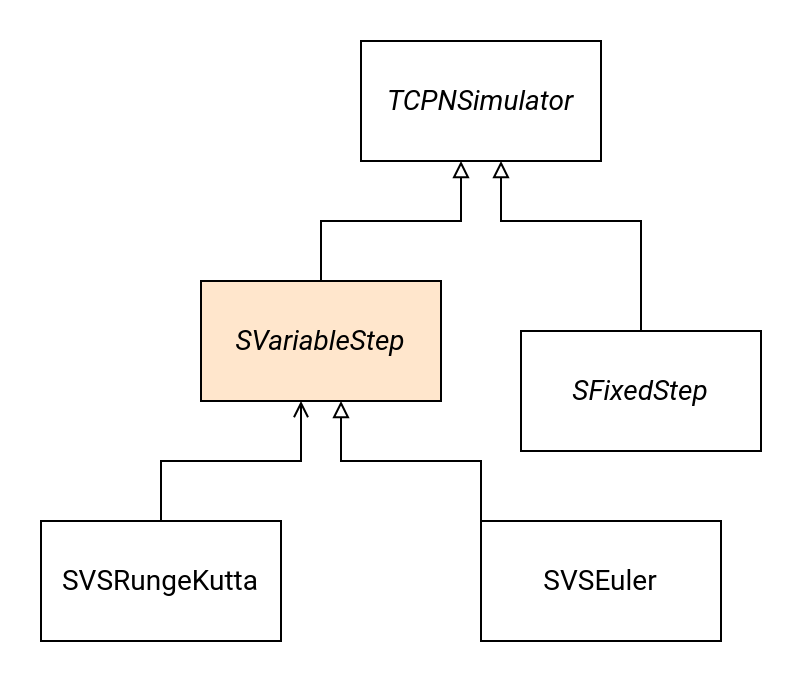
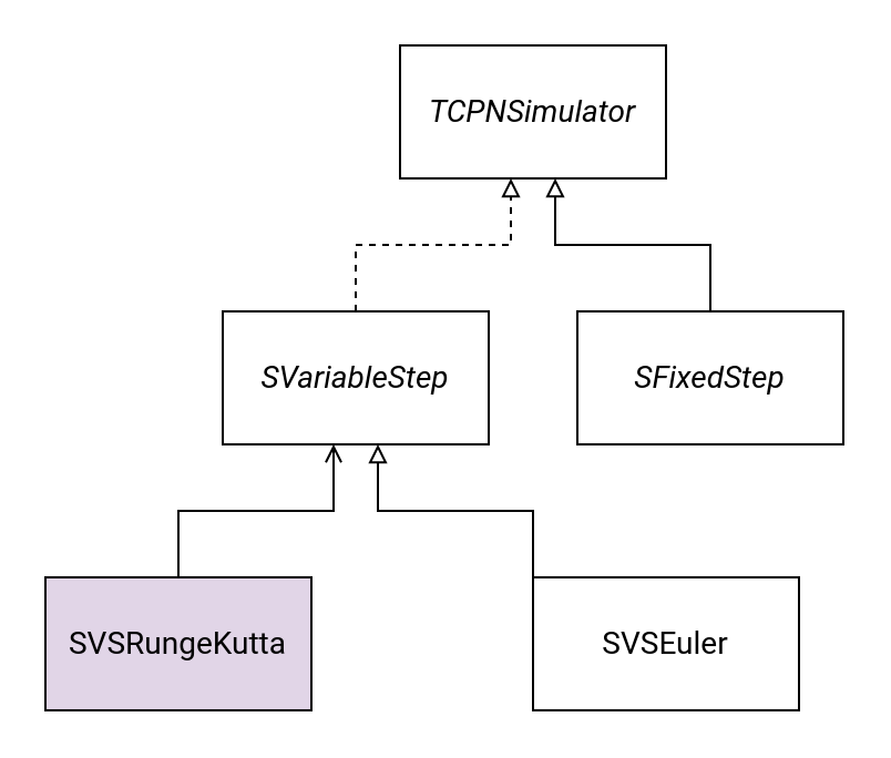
- <mxCell id="7" style="edgeStyle=orthogonalEdgeStyle;rounded=0;orthogonalLoop=1;jettySize=auto;html=1;endArrow=block;endFill=0;" edge="1" parent="1" source="8" target="2"><mxGeometry relative="1" as="geometry"><Array as="points"><mxPoint x="160" y="110" /><mxPoint x="230" y="110" /></Array></mxGeometry></mxCell>
+ <mxCell id="7" style="edgeStyle=orthogonalEdgeStyle;rounded=0;orthogonalLoop=1;jettySize=auto;html=1;endArrow=block;endFill=0;dashed=1;" edge="1" parent="1" source="8" target="2"><mxGeometry relative="1" as="geometry"><Array as="points"><mxPoint x="160" y="110" /><mxPoint x="230" y="110" /></Array></mxGeometry></mxCell>
- <mxCell id="8" value="SVariableStep" style="rounded=0;whiteSpace=wrap;html=1;fontStyle=2;fontFamily=Roboto;fontSource=https%3A%2F%2Ffonts.googleapis.com%2Fcss%3Ffamily%3DRoboto;fontSize=14;fillColor=#ffe6cc;" vertex="1" parent="1"><mxGeometry x="100" y="140" width="120" height="60" as="geometry" /></mxCell>
+ <mxCell id="8" value="SVariableStep" style="rounded=0;whiteSpace=wrap;html=1;fontStyle=2;fontFamily=Roboto;fontSource=https%3A%2F%2Ffonts.googleapis.com%2Fcss%3Ffamily%3DRoboto;fontSize=14;" vertex="1" parent="1"><mxGeometry x="100" y="140" width="120" height="60" as="geometry" /></mxCell>
- <mxCell id="10" value="SFixedStep" style="rounded=0;whiteSpace=wrap;html=1;fontStyle=2;fontFamily=Roboto;fontSource=https%3A%2F%2Ffonts.googleapis.com%2Fcss%3Ffamily%3DRoboto;fontSize=14;" vertex="1" parent="1"><mxGeometry x="260" y="165" width="120" height="60" as="geometry" /></mxCell>
+ <mxCell id="10" value="SFixedStep" style="rounded=0;whiteSpace=wrap;html=1;fontStyle=2;fontFamily=Roboto;fontSource=https%3A%2F%2Ffonts.googleapis.com%2Fcss%3Ffamily%3DRoboto;fontSize=14;" vertex="1" parent="1"><mxGeometry x="260" y="140" width="120" height="60" as="geometry" /></mxCell>
- <mxCell id="4" value="SVSRungeKutta" style="rounded=0;whiteSpace=wrap;html=1;fontFamily=Roboto;fontSource=https%3A%2F%2Ffonts.googleapis.com%2Fcss%3Ffamily%3DRoboto;fontSize=14;" parent="1" vertex="1"><mxGeometry x="20" y="260" width="120" height="60" as="geometry" /></mxCell>
+ <mxCell id="4" value="SVSRungeKutta" style="rounded=0;whiteSpace=wrap;html=1;fontFamily=Roboto;fontSource=https%3A%2F%2Ffonts.googleapis.com%2Fcss%3Ffamily%3DRoboto;fontSize=14;fillColor=#e1d5e7;" parent="1" vertex="1"><mxGeometry x="20" y="260" width="120" height="60" as="geometry" /></mxCell>
